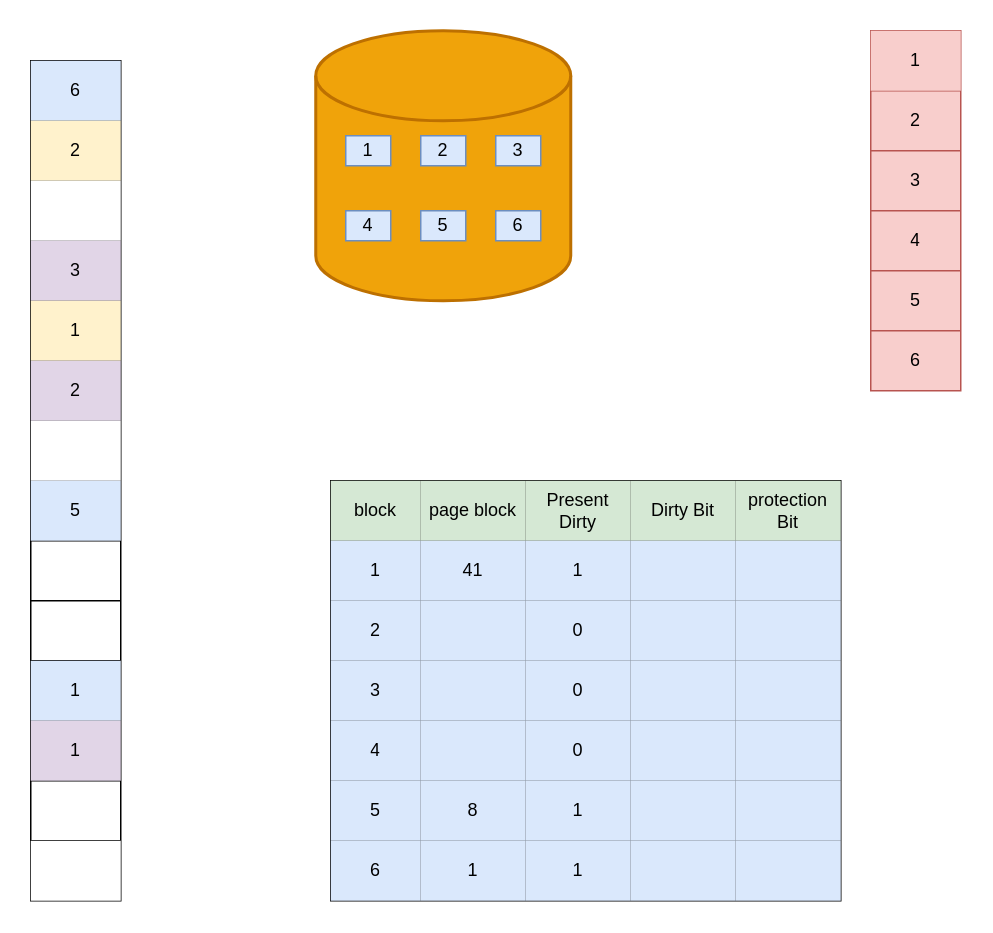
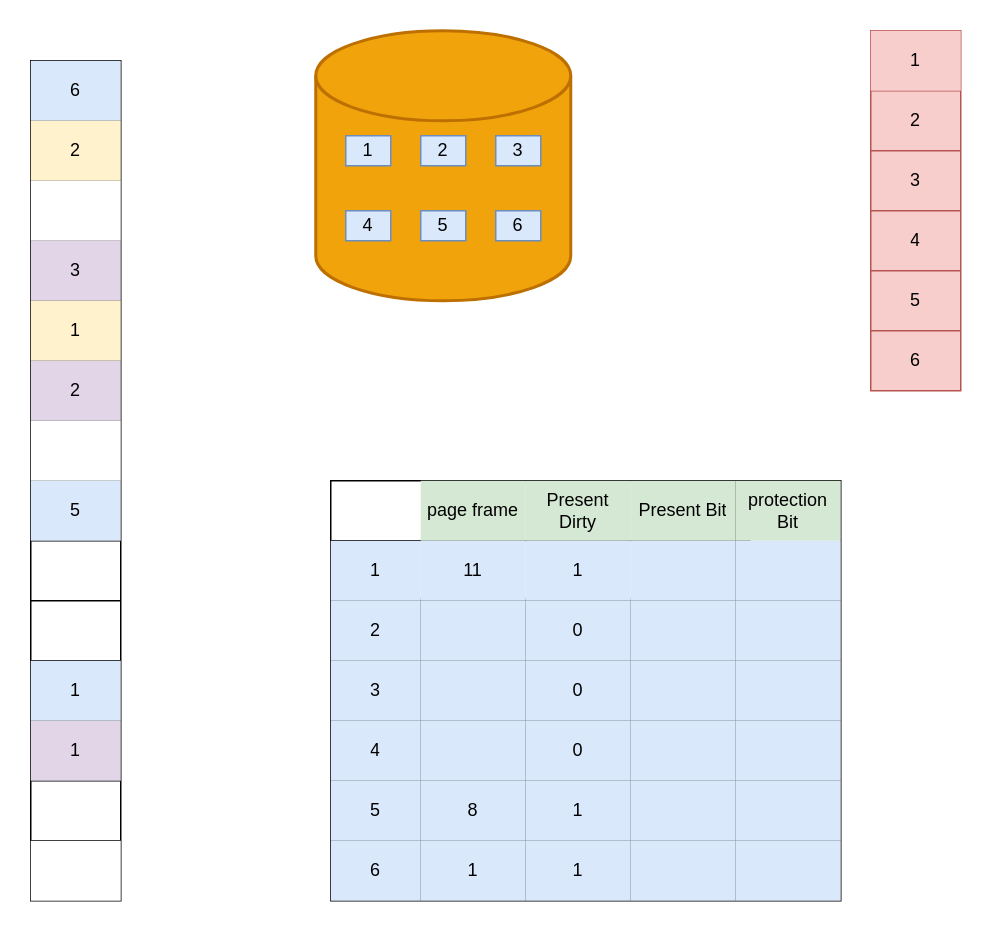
- <mxCell id="53" value="block" style="shape=partialRectangle;html=1;whiteSpace=wrap;connectable=0;overflow=hidden;fillColor=#d5e8d4;top=0;left=0;bottom=0;right=0;strokeColor=#82b366;" parent="52" vertex="1"><mxGeometry width="60" height="40" as="geometry" /></mxCell>
- <mxCell id="54" value="page block" style="shape=partialRectangle;html=1;whiteSpace=wrap;connectable=0;overflow=hidden;fillColor=#d5e8d4;top=0;left=0;bottom=0;right=0;strokeColor=#82b366;" parent="52" vertex="1"><mxGeometry x="60" width="70" height="40" as="geometry" /></mxCell>
+ <mxCell id="54" value="page frame" style="shape=partialRectangle;html=1;whiteSpace=wrap;connectable=0;overflow=hidden;fillColor=#d5e8d4;top=0;left=0;bottom=0;right=0;strokeColor=#82b366;" parent="52" vertex="1"><mxGeometry x="60" width="70" height="40" as="geometry" /></mxCell>
- <mxCell id="56" value="Dirty Bit" style="shape=partialRectangle;html=1;whiteSpace=wrap;connectable=0;overflow=hidden;fillColor=#d5e8d4;top=0;left=0;bottom=0;right=0;strokeColor=#82b366;" vertex="1" parent="52"><mxGeometry x="200" width="70" height="40" as="geometry" /></mxCell>
+ <mxCell id="56" value="Present Bit" style="shape=partialRectangle;html=1;whiteSpace=wrap;connectable=0;overflow=hidden;fillColor=#d5e8d4;top=0;left=0;bottom=0;right=0;strokeColor=#82b366;" vertex="1" parent="52"><mxGeometry x="200" width="70" height="40" as="geometry" /></mxCell>
- <mxCell id="60" value="41" style="shape=partialRectangle;html=1;whiteSpace=wrap;connectable=0;overflow=hidden;fillColor=#dae8fc;top=0;left=0;bottom=0;right=0;strokeColor=#6c8ebf;" parent="58" vertex="1"><mxGeometry x="60" width="70" height="40" as="geometry" /></mxCell>
+ <mxCell id="60" value="11" style="shape=partialRectangle;html=1;whiteSpace=wrap;connectable=0;overflow=hidden;fillColor=#dae8fc;top=0;left=0;bottom=0;right=0;strokeColor=#6c8ebf;" parent="58" vertex="1"><mxGeometry x="60" width="70" height="40" as="geometry" /></mxCell>
